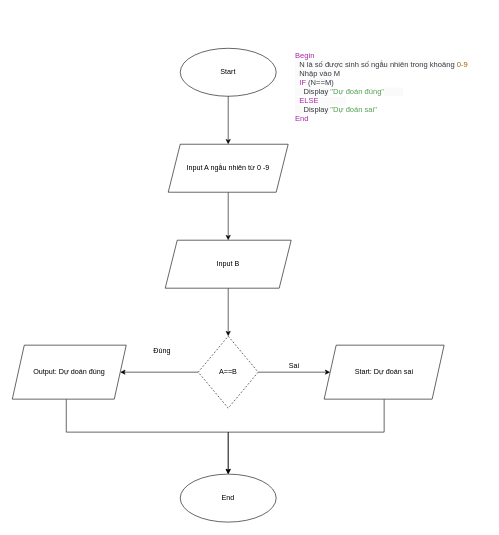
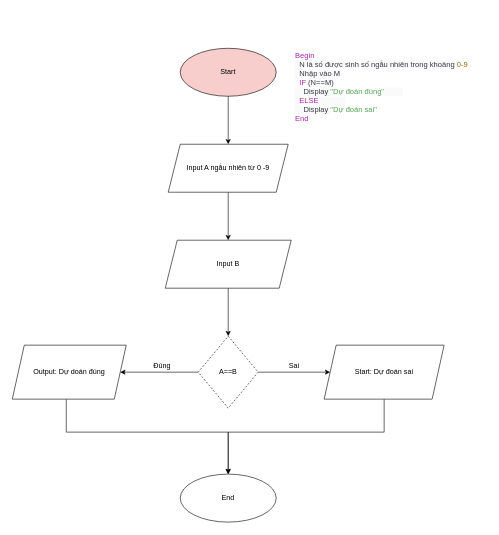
- <mxCell id="2" value="Start" style="ellipse;whiteSpace=wrap;html=1;" vertex="1" parent="1"><mxGeometry x="300" y="80" width="160" height="80" as="geometry" /></mxCell>
+ <mxCell id="2" value="Start" style="ellipse;whiteSpace=wrap;html=1;fillColor=#f8cecc;" vertex="1" parent="1"><mxGeometry x="300" y="80" width="160" height="80" as="geometry" /></mxCell>
- <mxCell id="13" value="Đúng" style="text;html=1;strokeColor=none;fillColor=none;align=center;verticalAlign=middle;whiteSpace=wrap;rounded=0;" vertex="1" parent="1"><mxGeometry x="250" y="575" width="40" height="20" as="geometry" /></mxCell>
+ <mxCell id="13" value="Đúng" style="text;html=1;strokeColor=none;fillColor=none;align=center;verticalAlign=middle;whiteSpace=wrap;rounded=0;" vertex="1" parent="1"><mxGeometry x="250" y="600" width="40" height="20" as="geometry" /></mxCell>
